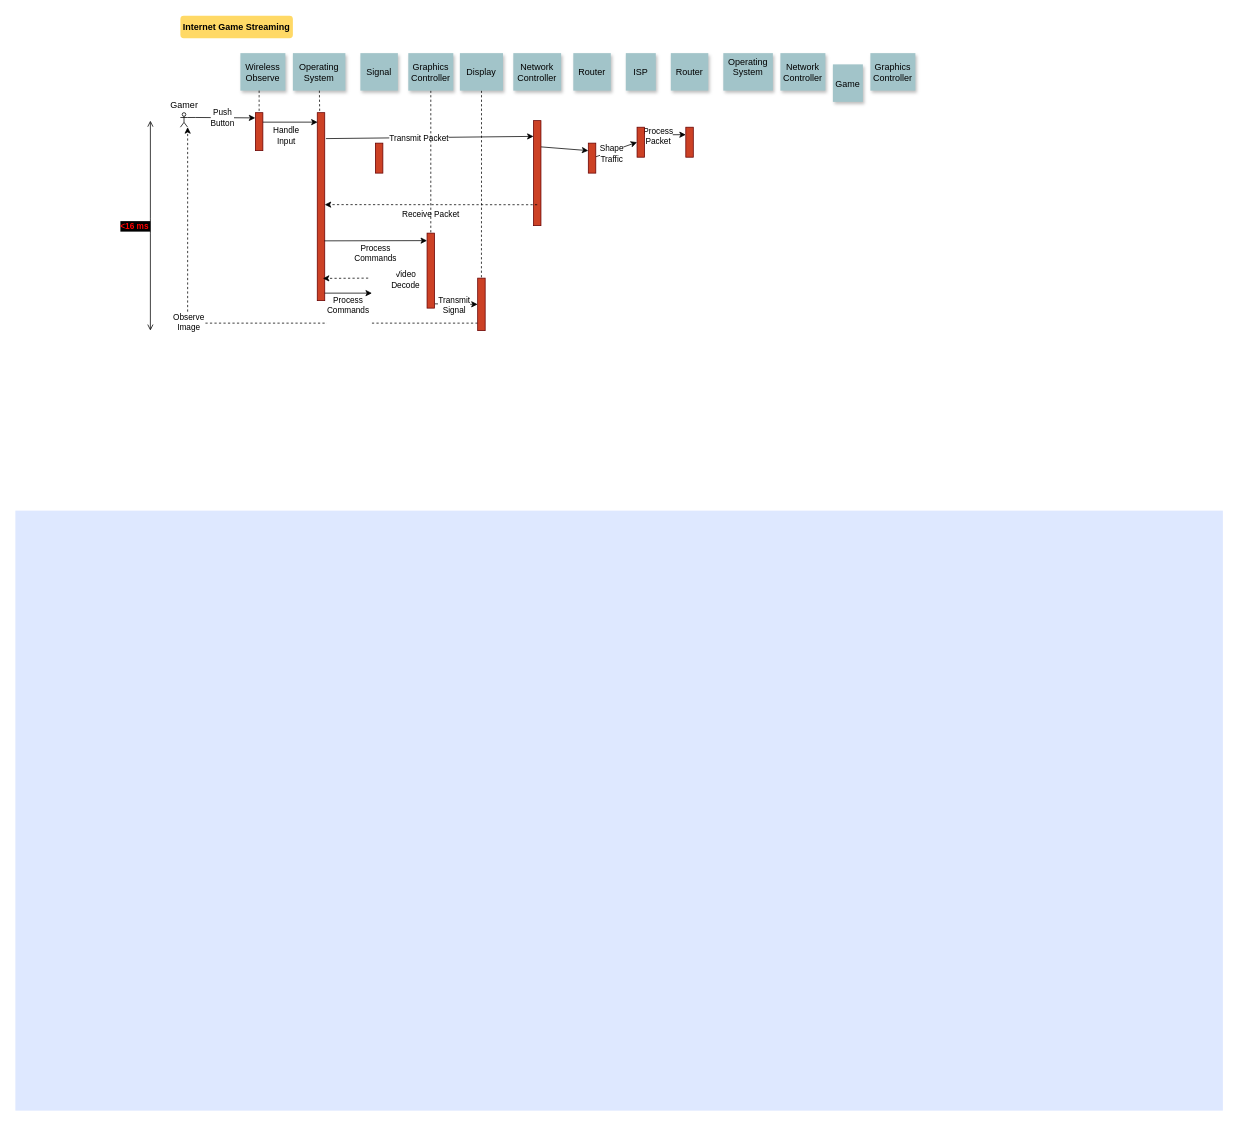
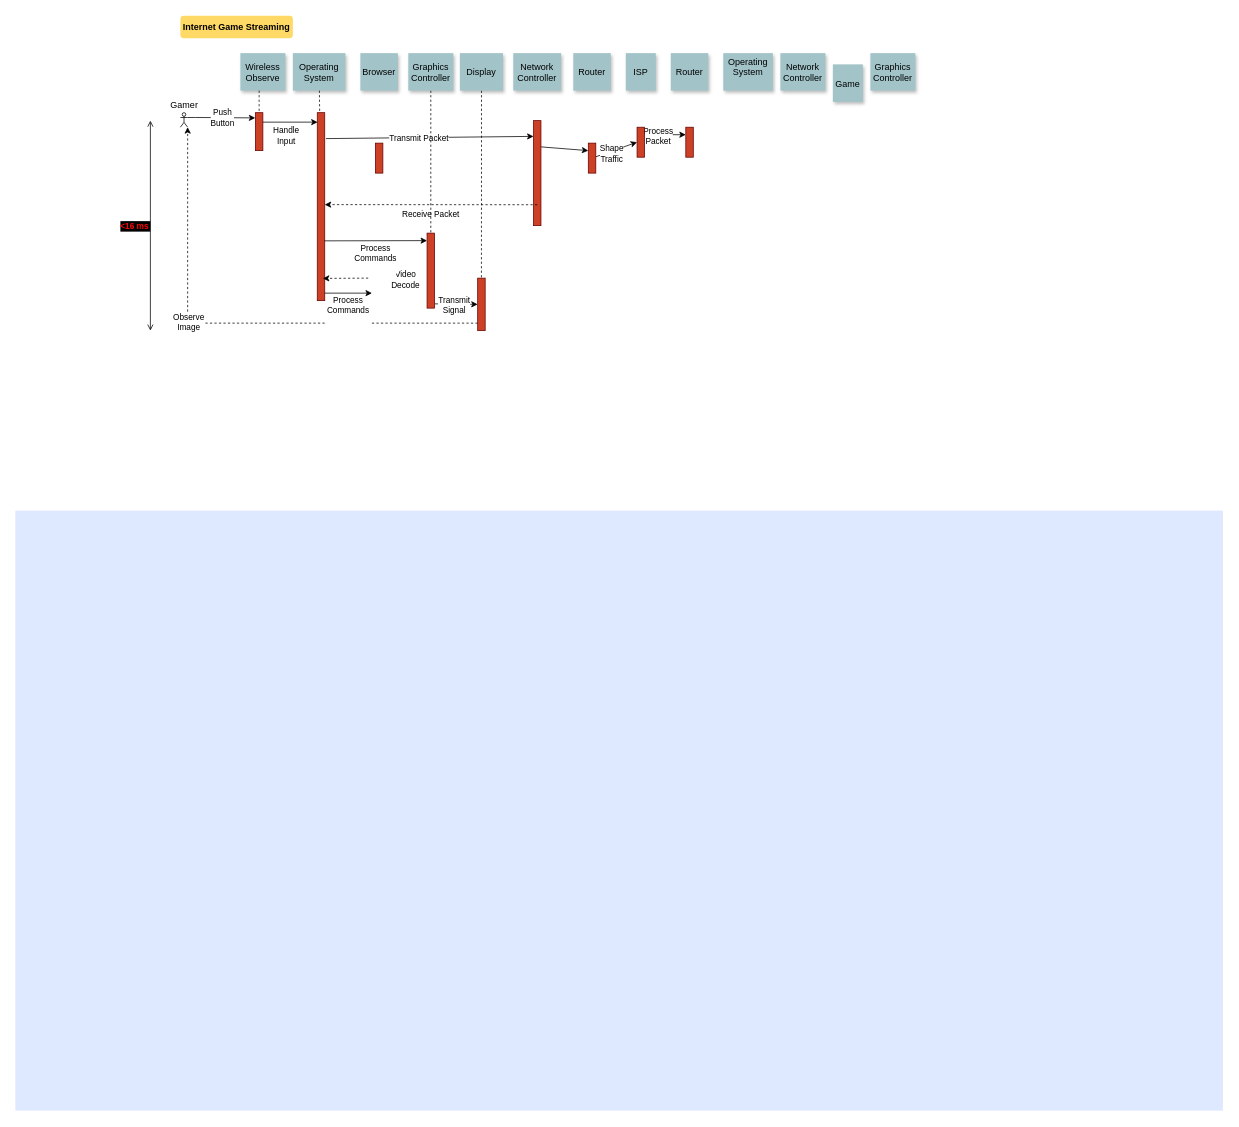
- <mxCell id="48" value="Signal" style="shadow=1;fillColor=#A2C4C9;strokeColor=none" vertex="1" parent="1"><mxGeometry x="480" y="70" width="50" height="50" as="geometry" /></mxCell>
+ <mxCell id="48" value="Browser" style="shadow=1;fillColor=#A2C4C9;strokeColor=none" vertex="1" parent="1"><mxGeometry x="480" y="70" width="50" height="50" as="geometry" /></mxCell>
